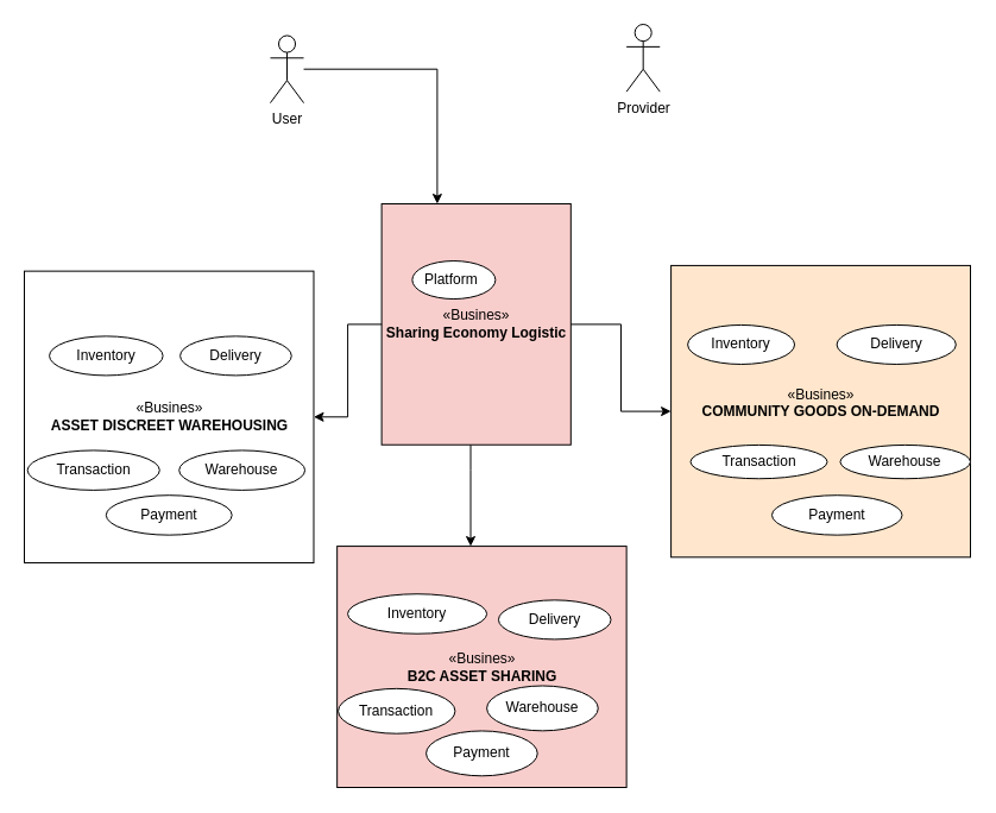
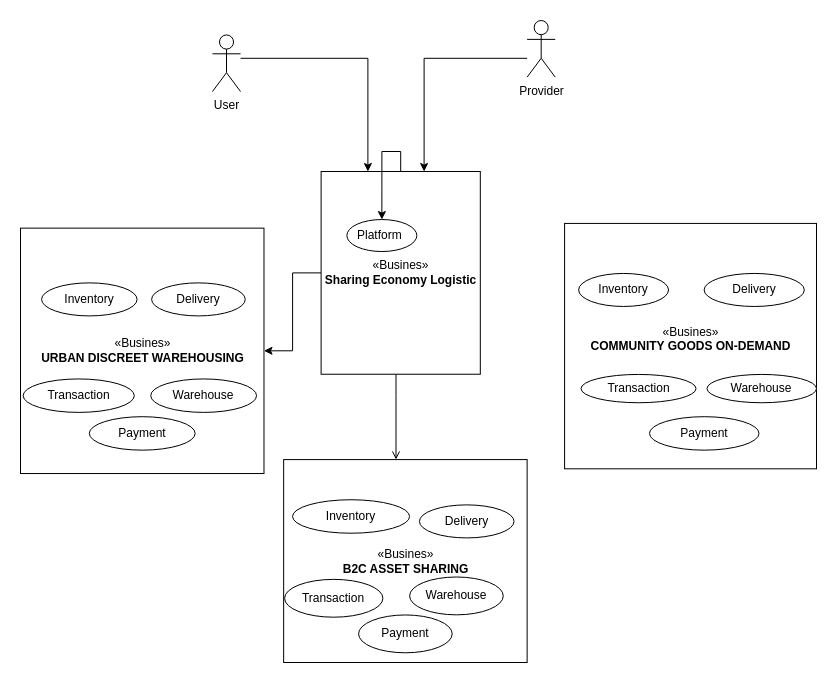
- <mxCell id="3" value="User" style="shape=umlActor;verticalLabelPosition=bottom;labelBackgroundColor=#ffffff;verticalAlign=top;html=1;" parent="2" vertex="1"><mxGeometry x="206.96" y="9.438" width="28.094" height="56.629" as="geometry" /></mxCell>
+ <mxCell id="3" value="User" style="shape=umlActor;verticalLabelPosition=bottom;labelBackgroundColor=#ffffff;verticalAlign=top;html=1;" parent="2" vertex="1"><mxGeometry x="191.96" y="14.438" width="28.094" height="56.629" as="geometry" /></mxCell>
+ <mxCell id="17" value="" style="edgeStyle=orthogonalEdgeStyle;rounded=0;orthogonalLoop=1;jettySize=auto;html=1;" parent="2" source="4" target="7" edge="1"><mxGeometry relative="1" as="geometry"><mxPoint x="492.584" y="141.572" as="targetPoint" /><Array as="points"><mxPoint x="403.619" y="37.753" /></Array></mxGeometry></mxCell>
- <mxCell id="7" value="«Busines»&lt;br&gt;&lt;b&gt;Sharing Economy Logistic&lt;/b&gt;" style="html=1;fillColor=#f8cecc;" parent="5" vertex="1"><mxGeometry width="159.2" height="202.715" as="geometry" /></mxCell>
+ <mxCell id="7" value="«Busines»&lt;br&gt;&lt;b&gt;Sharing Economy Logistic&lt;/b&gt;" style="html=1;" parent="5" vertex="1"><mxGeometry width="159.2" height="202.715" as="geometry" /></mxCell>
- <mxCell id="34" value="" style="edgeStyle=orthogonalEdgeStyle;rounded=0;orthogonalLoop=1;jettySize=auto;html=1;" parent="2" source="7" target="28" edge="1"><mxGeometry relative="1" as="geometry" /></mxCell>
+ <mxCell id="34" value="" style="edgeStyle=orthogonalEdgeStyle;rounded=0;orthogonalLoop=1;jettySize=auto;html=1;" parent="2" source="7" target="8" edge="1"><mxGeometry relative="1" as="geometry" /></mxCell>
- <mxCell id="28" value="«Busines»&lt;br&gt;&lt;div&gt;&lt;b&gt;COMMUNITY GOODS ON-DEMAND&lt;/b&gt;&lt;/div&gt;&lt;div&gt;&lt;br&gt;&lt;/div&gt;" style="html=1;fillColor=#ffe6cc;" parent="27" vertex="1"><mxGeometry width="251.911" height="245.392" as="geometry" /></mxCell>
+ <mxCell id="28" value="«Busines»&lt;br&gt;&lt;div&gt;&lt;b&gt;COMMUNITY GOODS ON-DEMAND&lt;/b&gt;&lt;/div&gt;&lt;div&gt;&lt;br&gt;&lt;/div&gt;" style="html=1;" parent="27" vertex="1"><mxGeometry width="251.911" height="245.392" as="geometry" /></mxCell>
- <mxCell id="19" value="«Busines»&lt;br&gt;&lt;div&gt;&lt;b&gt;ASSET DISCREET WAREHOUSING&lt;/b&gt;&lt;br&gt;&lt;/div&gt;" style="html=1;" parent="18" vertex="1"><mxGeometry width="243.482" height="245.392" as="geometry" /></mxCell>
+ <mxCell id="19" value="«Busines»&lt;br&gt;&lt;div&gt;&lt;b&gt;URBAN DISCREET WAREHOUSING&lt;/b&gt;&lt;br&gt;&lt;/div&gt;" style="html=1;" parent="18" vertex="1"><mxGeometry width="243.482" height="245.392" as="geometry" /></mxCell>
- <mxCell id="6" value="" style="edgeStyle=orthogonalEdgeStyle;rounded=0;orthogonalLoop=1;jettySize=auto;html=1;" parent="5" source="7" target="10" edge="1"><mxGeometry relative="1" as="geometry"><Array as="points"><mxPoint x="74.918" y="224.054" /><mxPoint x="74.918" y="224.054" /></Array></mxGeometry></mxCell>
+ <mxCell id="6" value="" style="edgeStyle=orthogonalEdgeStyle;rounded=0;orthogonalLoop=1;jettySize=auto;html=1;endArrow=open;" parent="5" source="7" target="10" edge="1"><mxGeometry relative="1" as="geometry"><Array as="points"><mxPoint x="74.918" y="224.054" /><mxPoint x="74.918" y="224.054" /></Array></mxGeometry></mxCell>
- <mxCell id="10" value="«Busines»&lt;br&gt;&lt;b&gt;B2C ASSET SHARING&lt;/b&gt;" style="html=1;fillColor=#f8cecc;" parent="9" vertex="1"><mxGeometry width="243.482" height="202.92" as="geometry" /></mxCell>
+ <mxCell id="10" value="«Busines»&lt;br&gt;&lt;b&gt;B2C ASSET SHARING&lt;/b&gt;" style="html=1;" parent="9" vertex="1"><mxGeometry width="243.482" height="202.92" as="geometry" /></mxCell>
